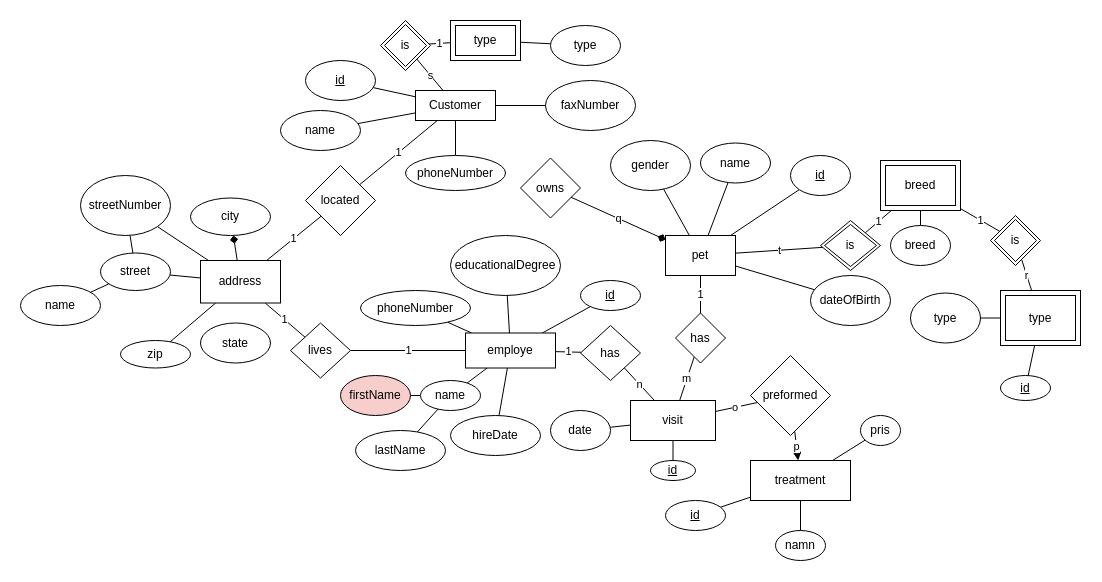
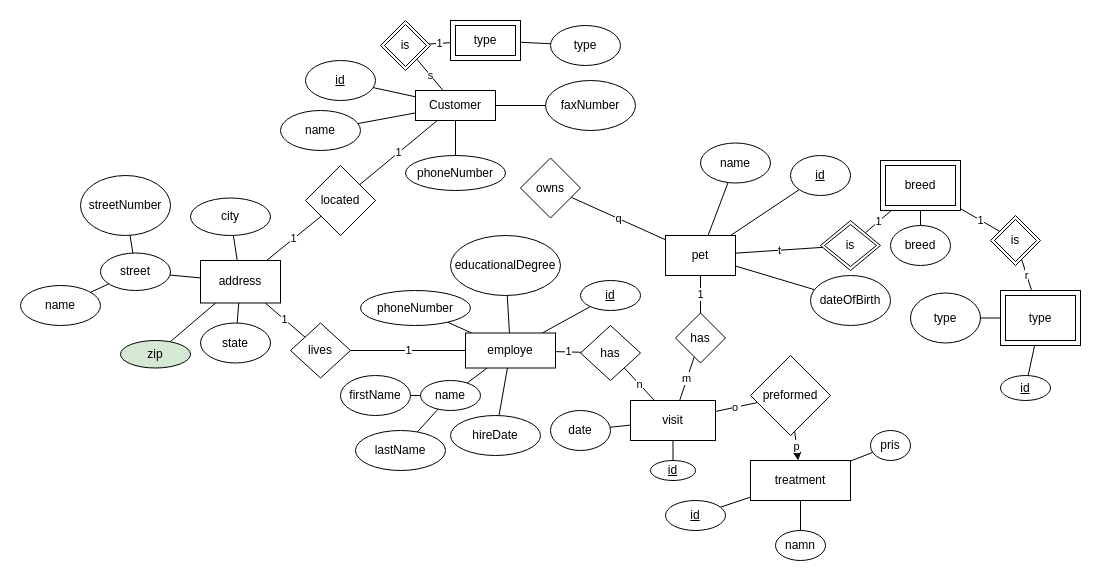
- <mxCell id="62" value="gender" style="ellipse;whiteSpace=wrap;html=1;rounded=0;" parent="1" vertex="1"><mxGeometry x="610" y="140" width="80" height="50" as="geometry" /></mxCell>
- <mxCell id="10" value="" style="edgeStyle=none;orthogonalLoop=1;jettySize=auto;html=1;endArrow=none;" parent="1" source="13" target="62" edge="1"><mxGeometry relative="1" as="geometry" /></mxCell>
- <mxCell id="64" value="q" style="edgeStyle=none;orthogonalLoop=1;jettySize=auto;html=1;endArrow=diamond;" parent="1" source="65" target="13" edge="1"><mxGeometry relative="1" as="geometry" /></mxCell>
+ <mxCell id="64" value="q" style="edgeStyle=none;orthogonalLoop=1;jettySize=auto;html=1;endArrow=none;" parent="1" source="65" target="13" edge="1"><mxGeometry relative="1" as="geometry" /></mxCell>
- <mxCell id="40" value="" style="edgeStyle=none;orthogonalLoop=1;jettySize=auto;html=1;endArrow=none;" parent="1" source="98" target="57" edge="1"><mxGeometry relative="1" as="geometry"><mxPoint x="238.261" y="305" as="sourcePoint" /></mxGeometry></mxCell>
+ <mxCell id="40" value="" style="edgeStyle=none;orthogonalLoop=1;jettySize=auto;html=1;endArrow=none;" parent="1" source="98" target="60" edge="1"><mxGeometry relative="1" as="geometry"><mxPoint x="238.261" y="305" as="sourcePoint" /></mxGeometry></mxCell>
- <mxCell id="38" value="" style="edgeStyle=none;orthogonalLoop=1;jettySize=auto;html=1;endArrow=diamond;" parent="1" source="98" target="58" edge="1"><mxGeometry relative="1" as="geometry"><mxPoint x="246" y="306" as="sourcePoint" /></mxGeometry></mxCell>
+ <mxCell id="38" value="" style="edgeStyle=none;orthogonalLoop=1;jettySize=auto;html=1;endArrow=none;" parent="1" source="98" target="58" edge="1"><mxGeometry relative="1" as="geometry"><mxPoint x="246" y="306" as="sourcePoint" /></mxGeometry></mxCell>
- <mxCell id="59" value="zip" style="ellipse;whiteSpace=wrap;html=1;rounded=0;" parent="1" vertex="1"><mxGeometry x="120" y="340" width="70" height="27.5" as="geometry" /></mxCell>
+ <mxCell id="59" value="zip" style="ellipse;whiteSpace=wrap;html=1;rounded=0;fillColor=#d5e8d4;" parent="1" vertex="1"><mxGeometry x="120" y="340" width="70" height="27.5" as="geometry" /></mxCell>
- <mxCell id="70" value="firstName" style="ellipse;whiteSpace=wrap;html=1;rounded=0;fillColor=#f8cecc;" parent="1" vertex="1"><mxGeometry x="340" y="375" width="70" height="40" as="geometry" /></mxCell>
+ <mxCell id="70" value="firstName" style="ellipse;whiteSpace=wrap;html=1;rounded=0;" parent="1" vertex="1"><mxGeometry x="340" y="375" width="70" height="40" as="geometry" /></mxCell>
- <mxCell id="91" value="pris" style="ellipse;whiteSpace=wrap;html=1;rounded=0;" parent="1" vertex="1"><mxGeometry x="860" y="415" width="40" height="30" as="geometry" /></mxCell>
+ <mxCell id="91" value="pris" style="ellipse;whiteSpace=wrap;html=1;rounded=0;" parent="1" vertex="1"><mxGeometry x="870" y="430" width="40" height="30" as="geometry" /></mxCell>
